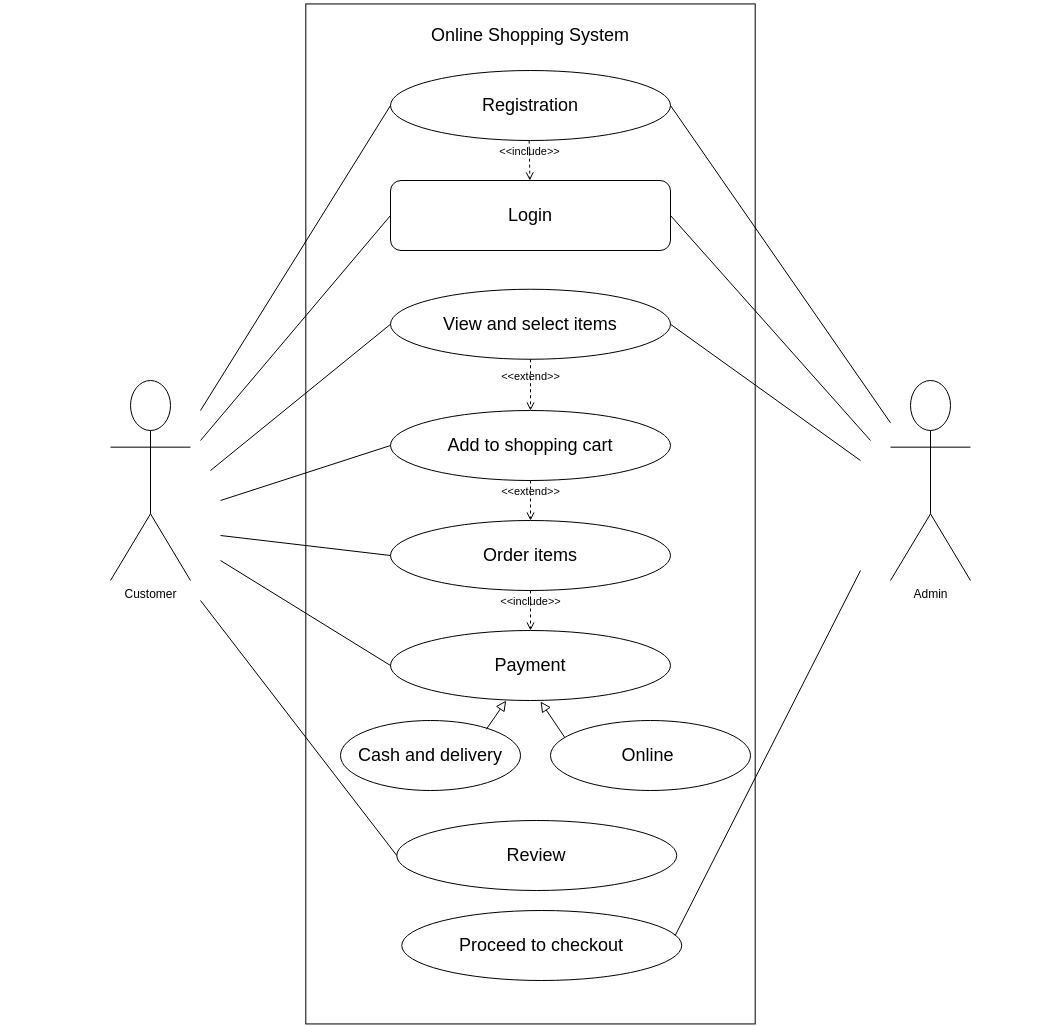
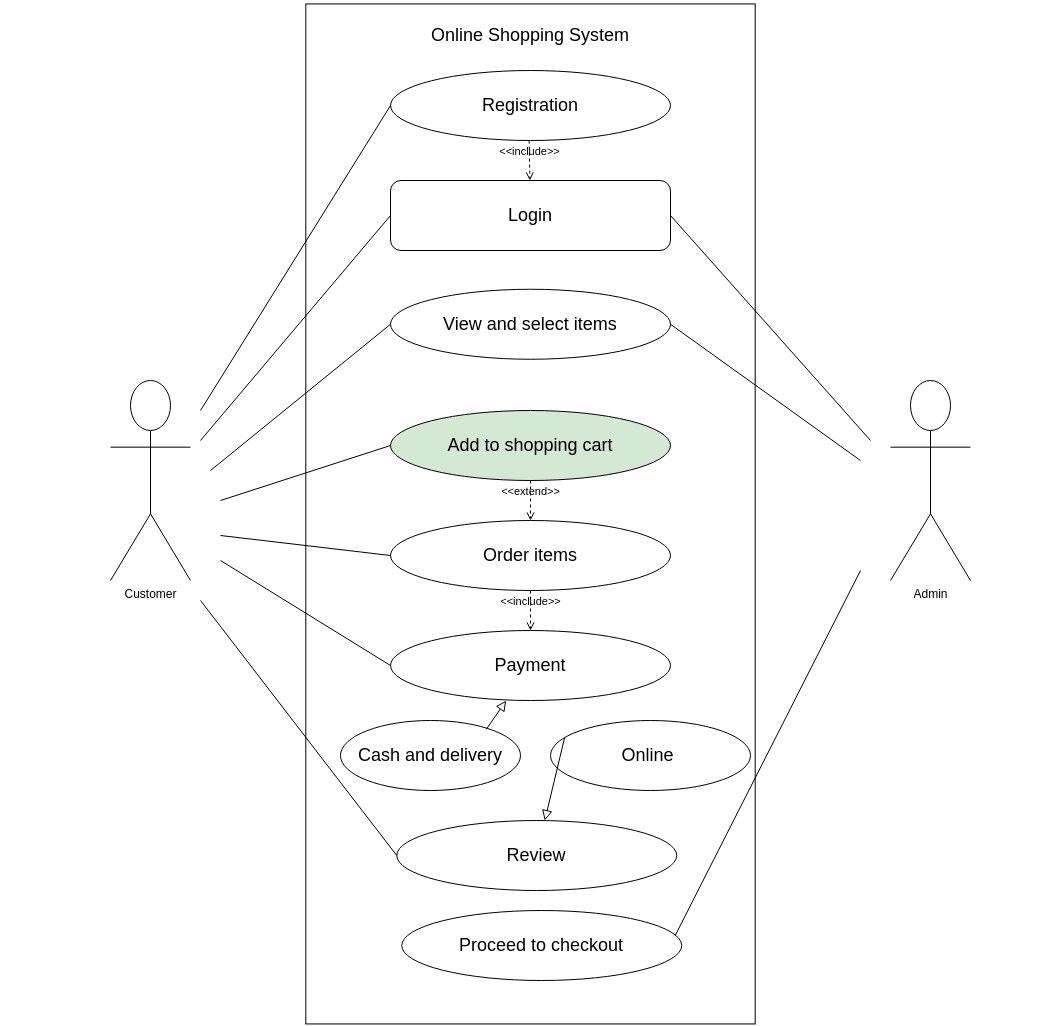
- <mxCell id="21" value="" style="endArrow=none;html=1;rounded=0;entryX=1;entryY=0.5;entryDx=0;entryDy=0;" edge="1" parent="1" source="14" target="3"><mxGeometry width="50" height="50" relative="1" as="geometry"><mxPoint x="570" y="390" as="sourcePoint" /><mxPoint x="620" y="340" as="targetPoint" /></mxGeometry></mxCell>
- <mxCell id="28" value="&amp;lt;&amp;lt;extend&amp;gt;&amp;gt;" style="html=1;verticalAlign=bottom;labelBackgroundColor=none;endArrow=open;endFill=0;dashed=1;rounded=0;exitX=0.5;exitY=1;exitDx=0;exitDy=0;entryX=0.5;entryY=0;entryDx=0;entryDy=0;" edge="1" parent="1" source="6" target="7"><mxGeometry width="160" relative="1" as="geometry"><mxPoint x="510" y="340" as="sourcePoint" /><mxPoint x="670" y="340" as="targetPoint" /></mxGeometry></mxCell>
- <mxCell id="7" value="&lt;font style=&quot;font-size: 18px;&quot;&gt;Add to shopping cart&lt;/font&gt;" style="ellipse;whiteSpace=wrap;html=1;" vertex="1" parent="1"><mxGeometry x="390" y="410" width="280" height="70" as="geometry" /></mxCell>
+ <mxCell id="7" value="&lt;font style=&quot;font-size: 18px;&quot;&gt;Add to shopping cart&lt;/font&gt;" style="ellipse;whiteSpace=wrap;html=1;fillColor=#d5e8d4;" vertex="1" parent="1"><mxGeometry x="390" y="410" width="280" height="70" as="geometry" /></mxCell>
- <mxCell id="32" value="" style="endArrow=block;html=1;rounded=0;align=center;verticalAlign=bottom;endFill=0;labelBackgroundColor=none;endSize=8;exitX=0.071;exitY=0.241;exitDx=0;exitDy=0;entryX=0.536;entryY=1.015;entryDx=0;entryDy=0;entryPerimeter=0;exitPerimeter=0;" edge="1" parent="1" source="10" target="5"><mxGeometry relative="1" as="geometry"><mxPoint x="496" y="739" as="sourcePoint" /><mxPoint x="516" y="710" as="targetPoint" /></mxGeometry></mxCell>
+ <mxCell id="32" value="" style="endArrow=block;html=1;rounded=0;align=center;verticalAlign=bottom;endFill=0;labelBackgroundColor=none;endSize=8;exitX=0.071;exitY=0.241;exitDx=0;exitDy=0;exitPerimeter=0;" edge="1" parent="1" source="10" target="9"><mxGeometry relative="1" as="geometry"><mxPoint x="496" y="739" as="sourcePoint" /><mxPoint x="516" y="710" as="targetPoint" /></mxGeometry></mxCell>
